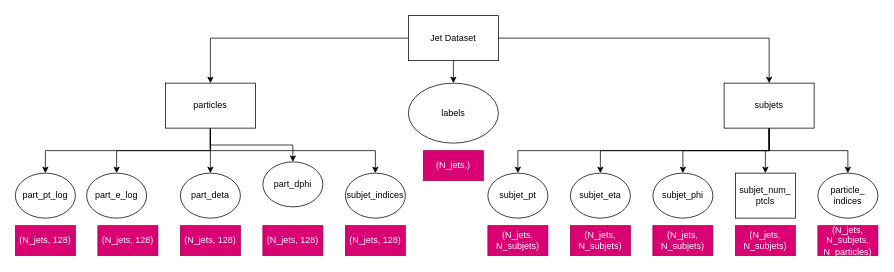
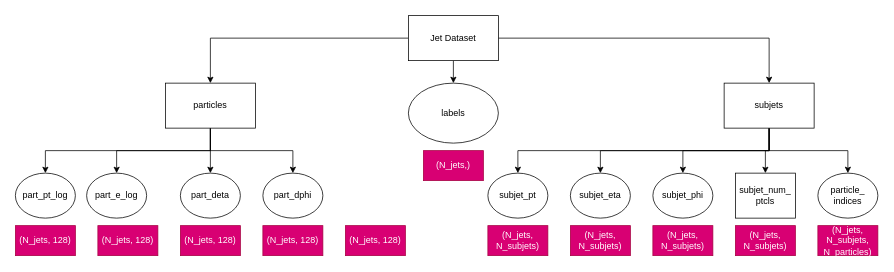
- <mxCell id="10" style="edgeStyle=orthogonalEdgeStyle;rounded=0;orthogonalLoop=1;jettySize=auto;html=1;exitX=0.5;exitY=1;exitDx=0;exitDy=0;" edge="1" parent="1" source="11" target="23"><mxGeometry relative="1" as="geometry" /></mxCell>
- <mxCell id="21" value="part_dphi" style="ellipse;whiteSpace=wrap;html=1;" vertex="1" parent="1"><mxGeometry x="350" y="215" width="80" height="60" as="geometry" /></mxCell>
+ <mxCell id="21" value="part_dphi" style="ellipse;whiteSpace=wrap;html=1;" vertex="1" parent="1"><mxGeometry x="350" y="230" width="80" height="60" as="geometry" /></mxCell>
- <mxCell id="23" value="subjet_indices" style="ellipse;whiteSpace=wrap;html=1;" vertex="1" parent="1"><mxGeometry x="460" y="230" width="80" height="60" as="geometry" /></mxCell>
